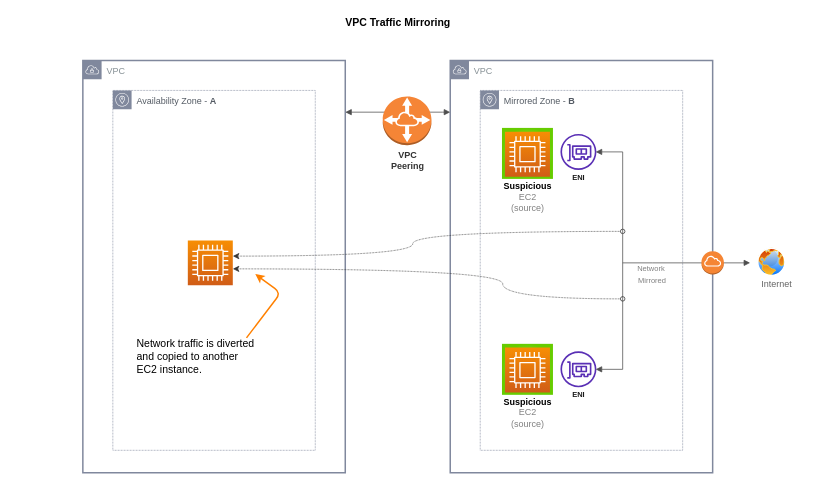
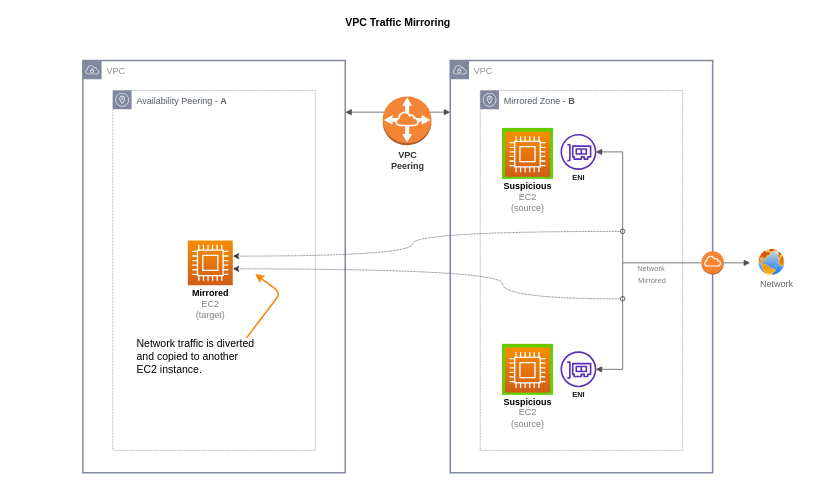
- <mxCell id="3" value="Availability Zone - &lt;b&gt;A&lt;/b&gt;" style="outlineConnect=0;gradientColor=none;html=1;whiteSpace=wrap;fontSize=12;fontStyle=0;shape=mxgraph.aws4.group;grIcon=mxgraph.aws4.group_availability_zone;strokeColor=#80889D;fillColor=none;verticalAlign=top;align=left;spacingLeft=30;fontColor=#545B64;rounded=0;glass=0;sketch=0;dashed=1;dashPattern=1 1;" vertex="1" parent="1"><mxGeometry x="150" y="120" width="270" height="480" as="geometry" /></mxCell>
+ <mxCell id="3" value="Availability Peering - &lt;b&gt;A&lt;/b&gt;" style="outlineConnect=0;gradientColor=none;html=1;whiteSpace=wrap;fontSize=12;fontStyle=0;shape=mxgraph.aws4.group;grIcon=mxgraph.aws4.group_availability_zone;strokeColor=#80889D;fillColor=none;verticalAlign=top;align=left;spacingLeft=30;fontColor=#545B64;rounded=0;glass=0;sketch=0;dashed=1;dashPattern=1 1;" vertex="1" parent="1"><mxGeometry x="150" y="120" width="270" height="480" as="geometry" /></mxCell>
- <mxCell id="16" value="&lt;font color=&quot;#666666&quot;&gt;Internet&lt;/font&gt;" style="text;html=1;resizable=0;autosize=1;align=center;verticalAlign=middle;points=[];fillColor=none;strokeColor=none;rounded=0;" parent="14" vertex="1"><mxGeometry y="38.571" width="60" height="20" as="geometry" /></mxCell>
+ <mxCell id="16" value="&lt;font color=&quot;#666666&quot;&gt;Network&lt;/font&gt;" style="text;html=1;resizable=0;autosize=1;align=center;verticalAlign=middle;points=[];fillColor=none;strokeColor=none;rounded=0;" parent="14" vertex="1"><mxGeometry y="38.571" width="60" height="20" as="geometry" /></mxCell>
+ <mxCell id="31" value="&lt;b&gt;Mirrored&lt;/b&gt;&lt;br&gt;&lt;font color=&quot;#808080&quot;&gt;EC2&lt;br&gt;(target)&lt;br&gt;&lt;/font&gt;" style="text;html=1;resizable=0;autosize=1;align=center;verticalAlign=middle;points=[];fillColor=none;strokeColor=none;rounded=0;" parent="29" vertex="1"><mxGeometry y="60" width="60" height="50" as="geometry" /></mxCell>
